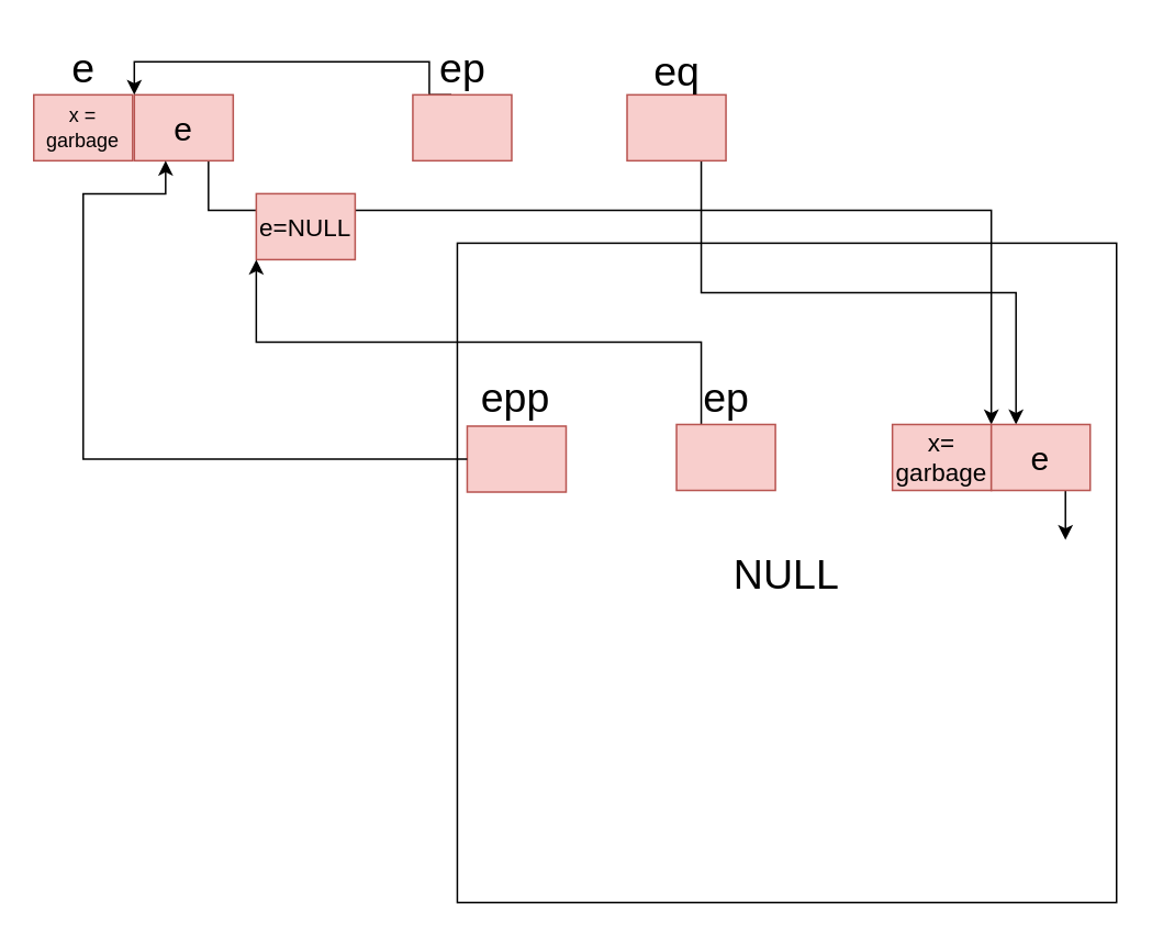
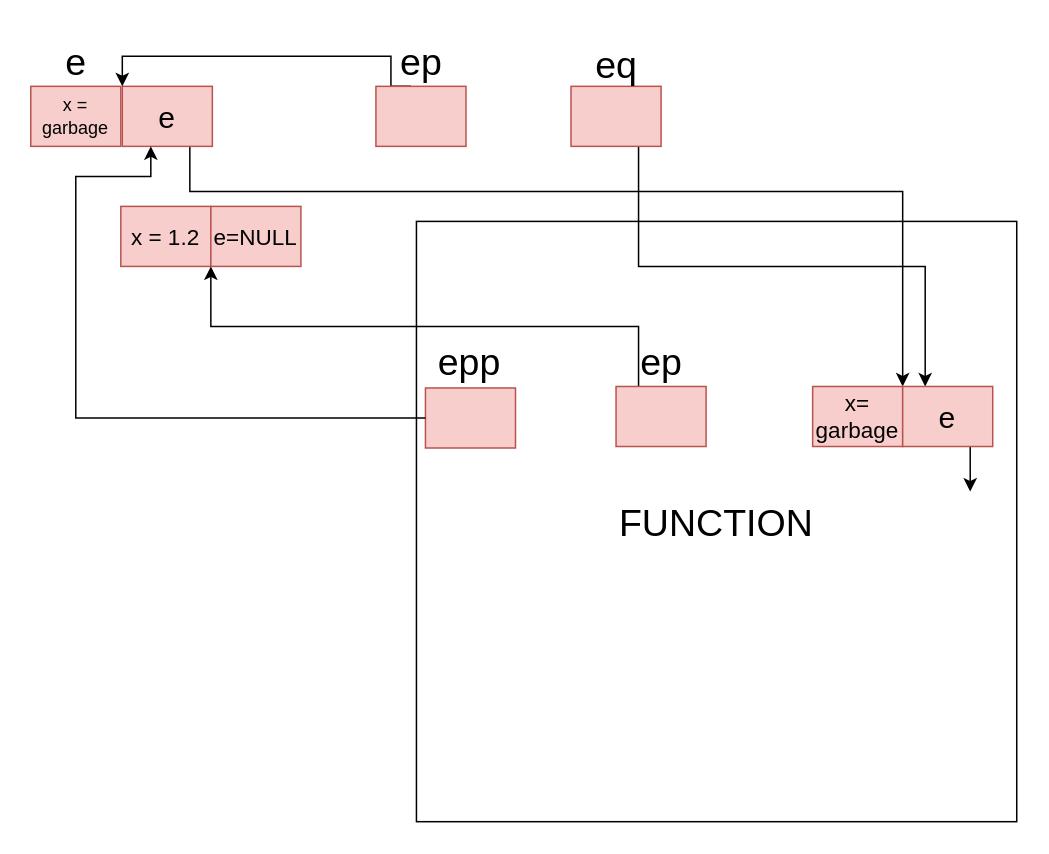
- <mxCell id="13" value="&lt;font style=&quot;font-size: 15px;&quot;&gt;e=NULL&lt;/font&gt;" style="rounded=0;whiteSpace=wrap;html=1;fillColor=#f8cecc;strokeColor=#b85450;" vertex="1" parent="1"><mxGeometry x="155" y="117" width="60" height="40" as="geometry" /></mxCell>
+ <mxCell id="13" value="&lt;font style=&quot;font-size: 15px;&quot;&gt;e=NULL&lt;/font&gt;" style="rounded=0;whiteSpace=wrap;html=1;fillColor=#f8cecc;strokeColor=#b85450;" vertex="1" parent="1"><mxGeometry x="140" y="137" width="60" height="40" as="geometry" /></mxCell>
+ <mxCell id="12" value="&lt;font style=&quot;font-size: 15px;&quot;&gt;x = 1.2&lt;/font&gt;" style="rounded=0;whiteSpace=wrap;html=1;fillColor=#f8cecc;strokeColor=#b85450;" vertex="1" parent="1"><mxGeometry x="80" y="137" width="60" height="40" as="geometry" /></mxCell>
- <mxCell id="23" value="&lt;font style=&quot;font-size: 25px;&quot;&gt;NULL&lt;/font&gt;" style="whiteSpace=wrap;html=1;aspect=fixed;gradientColor=default;fillColor=none;" vertex="1" parent="1"><mxGeometry x="277" y="147" width="400" height="400" as="geometry" /></mxCell>
+ <mxCell id="23" value="&lt;font style=&quot;font-size: 25px;&quot;&gt;FUNCTION&lt;/font&gt;" style="whiteSpace=wrap;html=1;aspect=fixed;gradientColor=default;fillColor=none;" vertex="1" parent="1"><mxGeometry x="277" y="147" width="400" height="400" as="geometry" /></mxCell>
